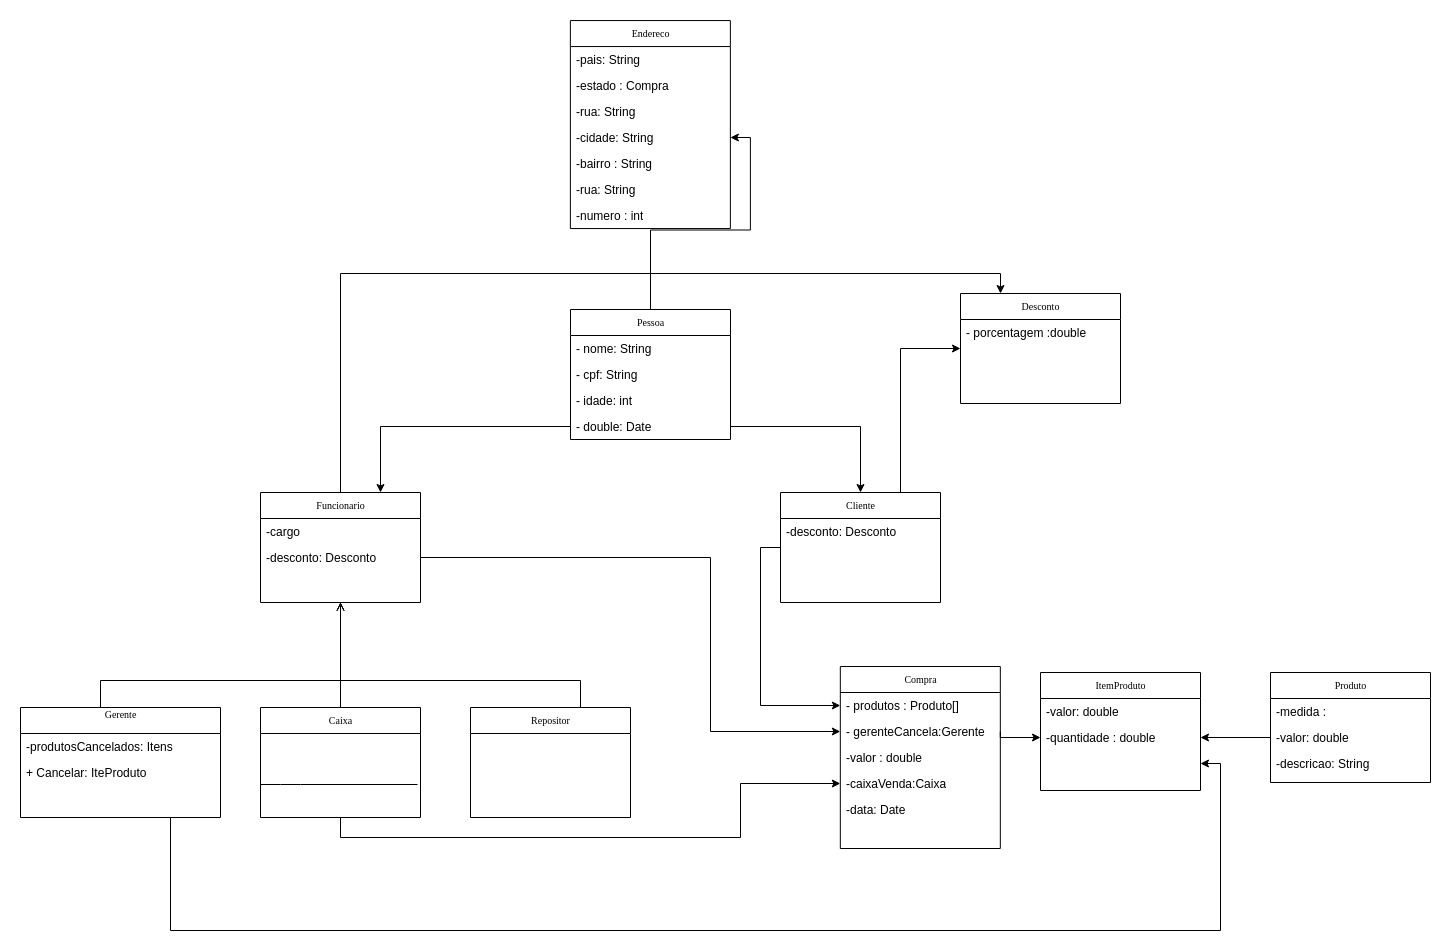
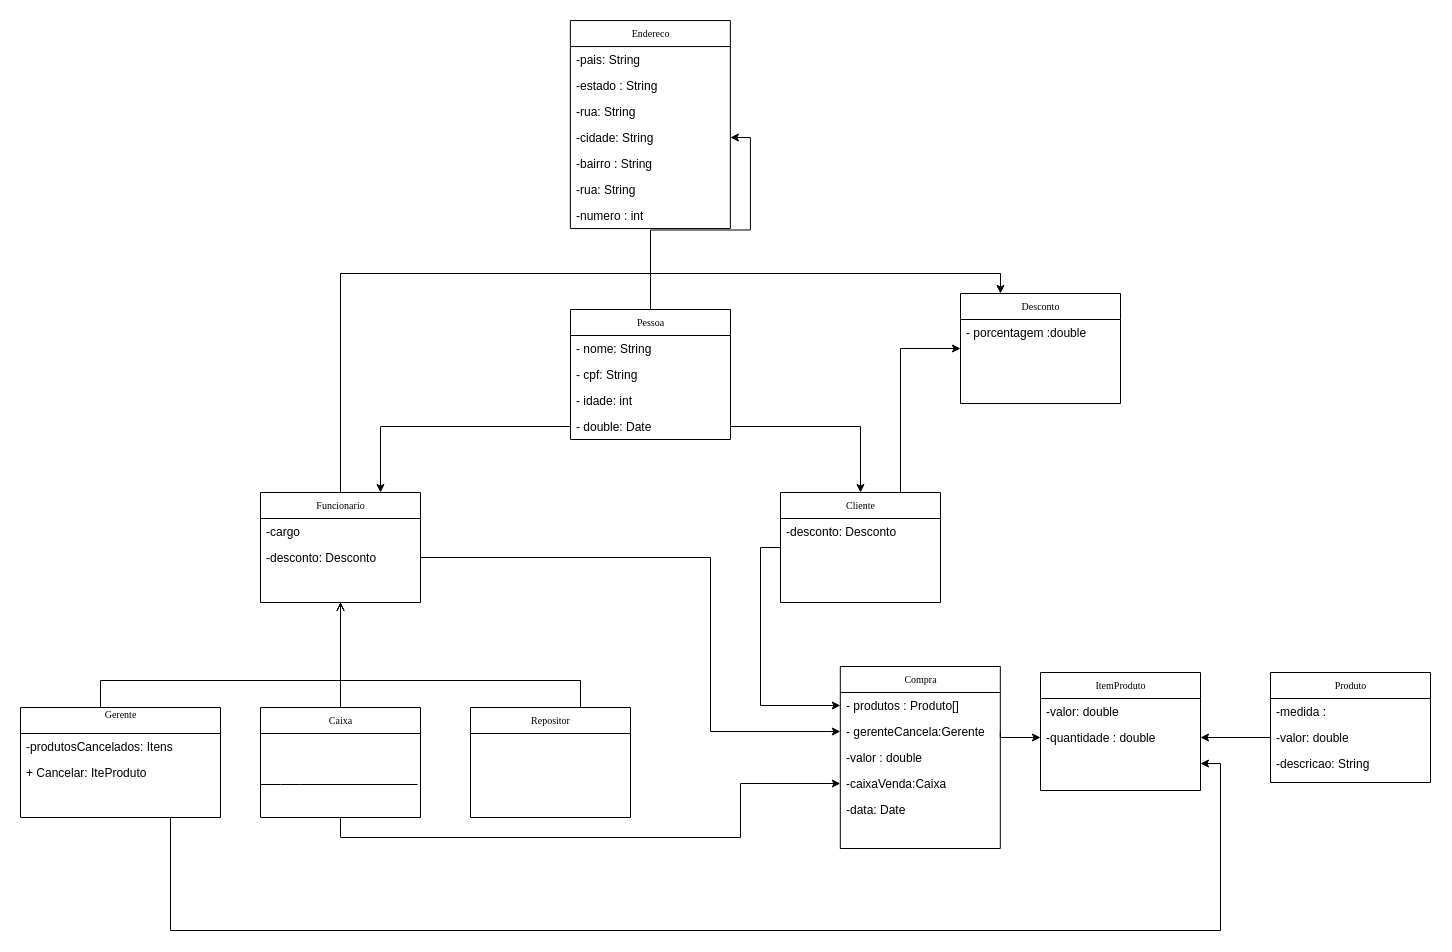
- <mxCell id="44" value="-estado : Compra" style="text;html=1;strokeColor=none;fillColor=none;align=left;verticalAlign=top;spacingLeft=4;spacingRight=4;whiteSpace=wrap;overflow=hidden;rotatable=0;points=[[0,0.5],[1,0.5]];portConstraint=eastwest;" parent="42" vertex="1"><mxGeometry y="52" width="160" height="26" as="geometry" /></mxCell>
+ <mxCell id="44" value="-estado : String" style="text;html=1;strokeColor=none;fillColor=none;align=left;verticalAlign=top;spacingLeft=4;spacingRight=4;whiteSpace=wrap;overflow=hidden;rotatable=0;points=[[0,0.5],[1,0.5]];portConstraint=eastwest;" parent="42" vertex="1"><mxGeometry y="52" width="160" height="26" as="geometry" /></mxCell>
